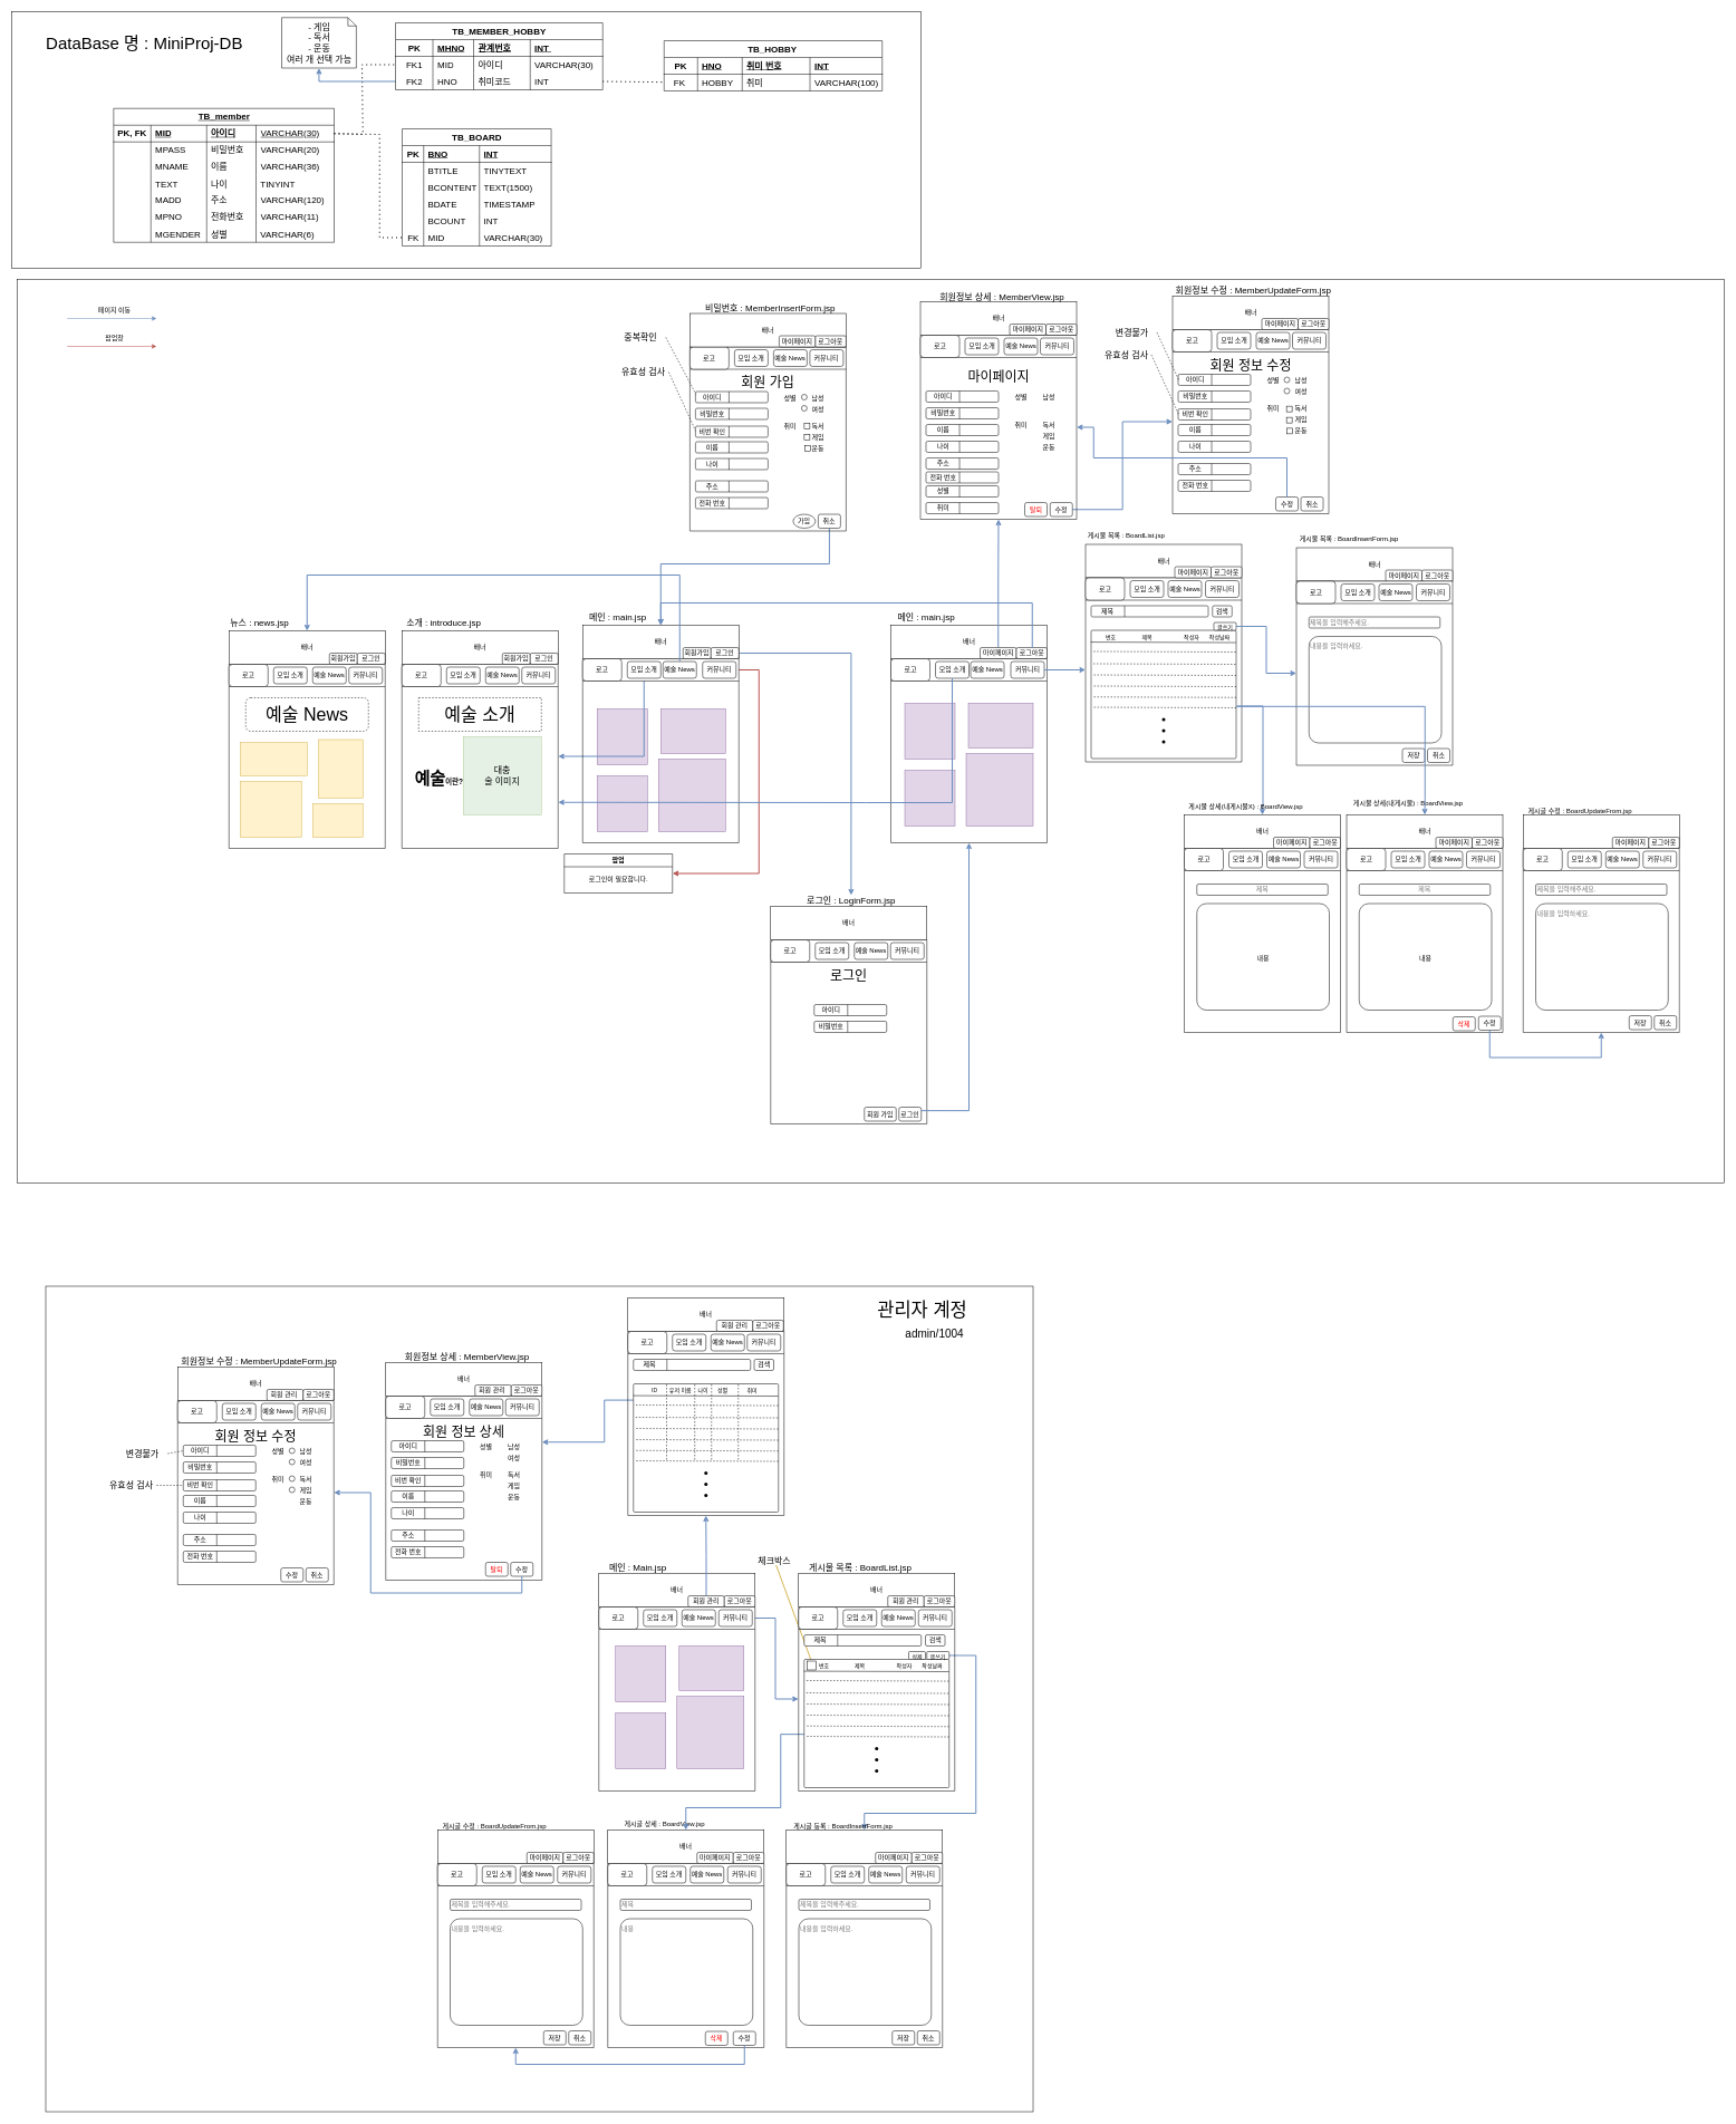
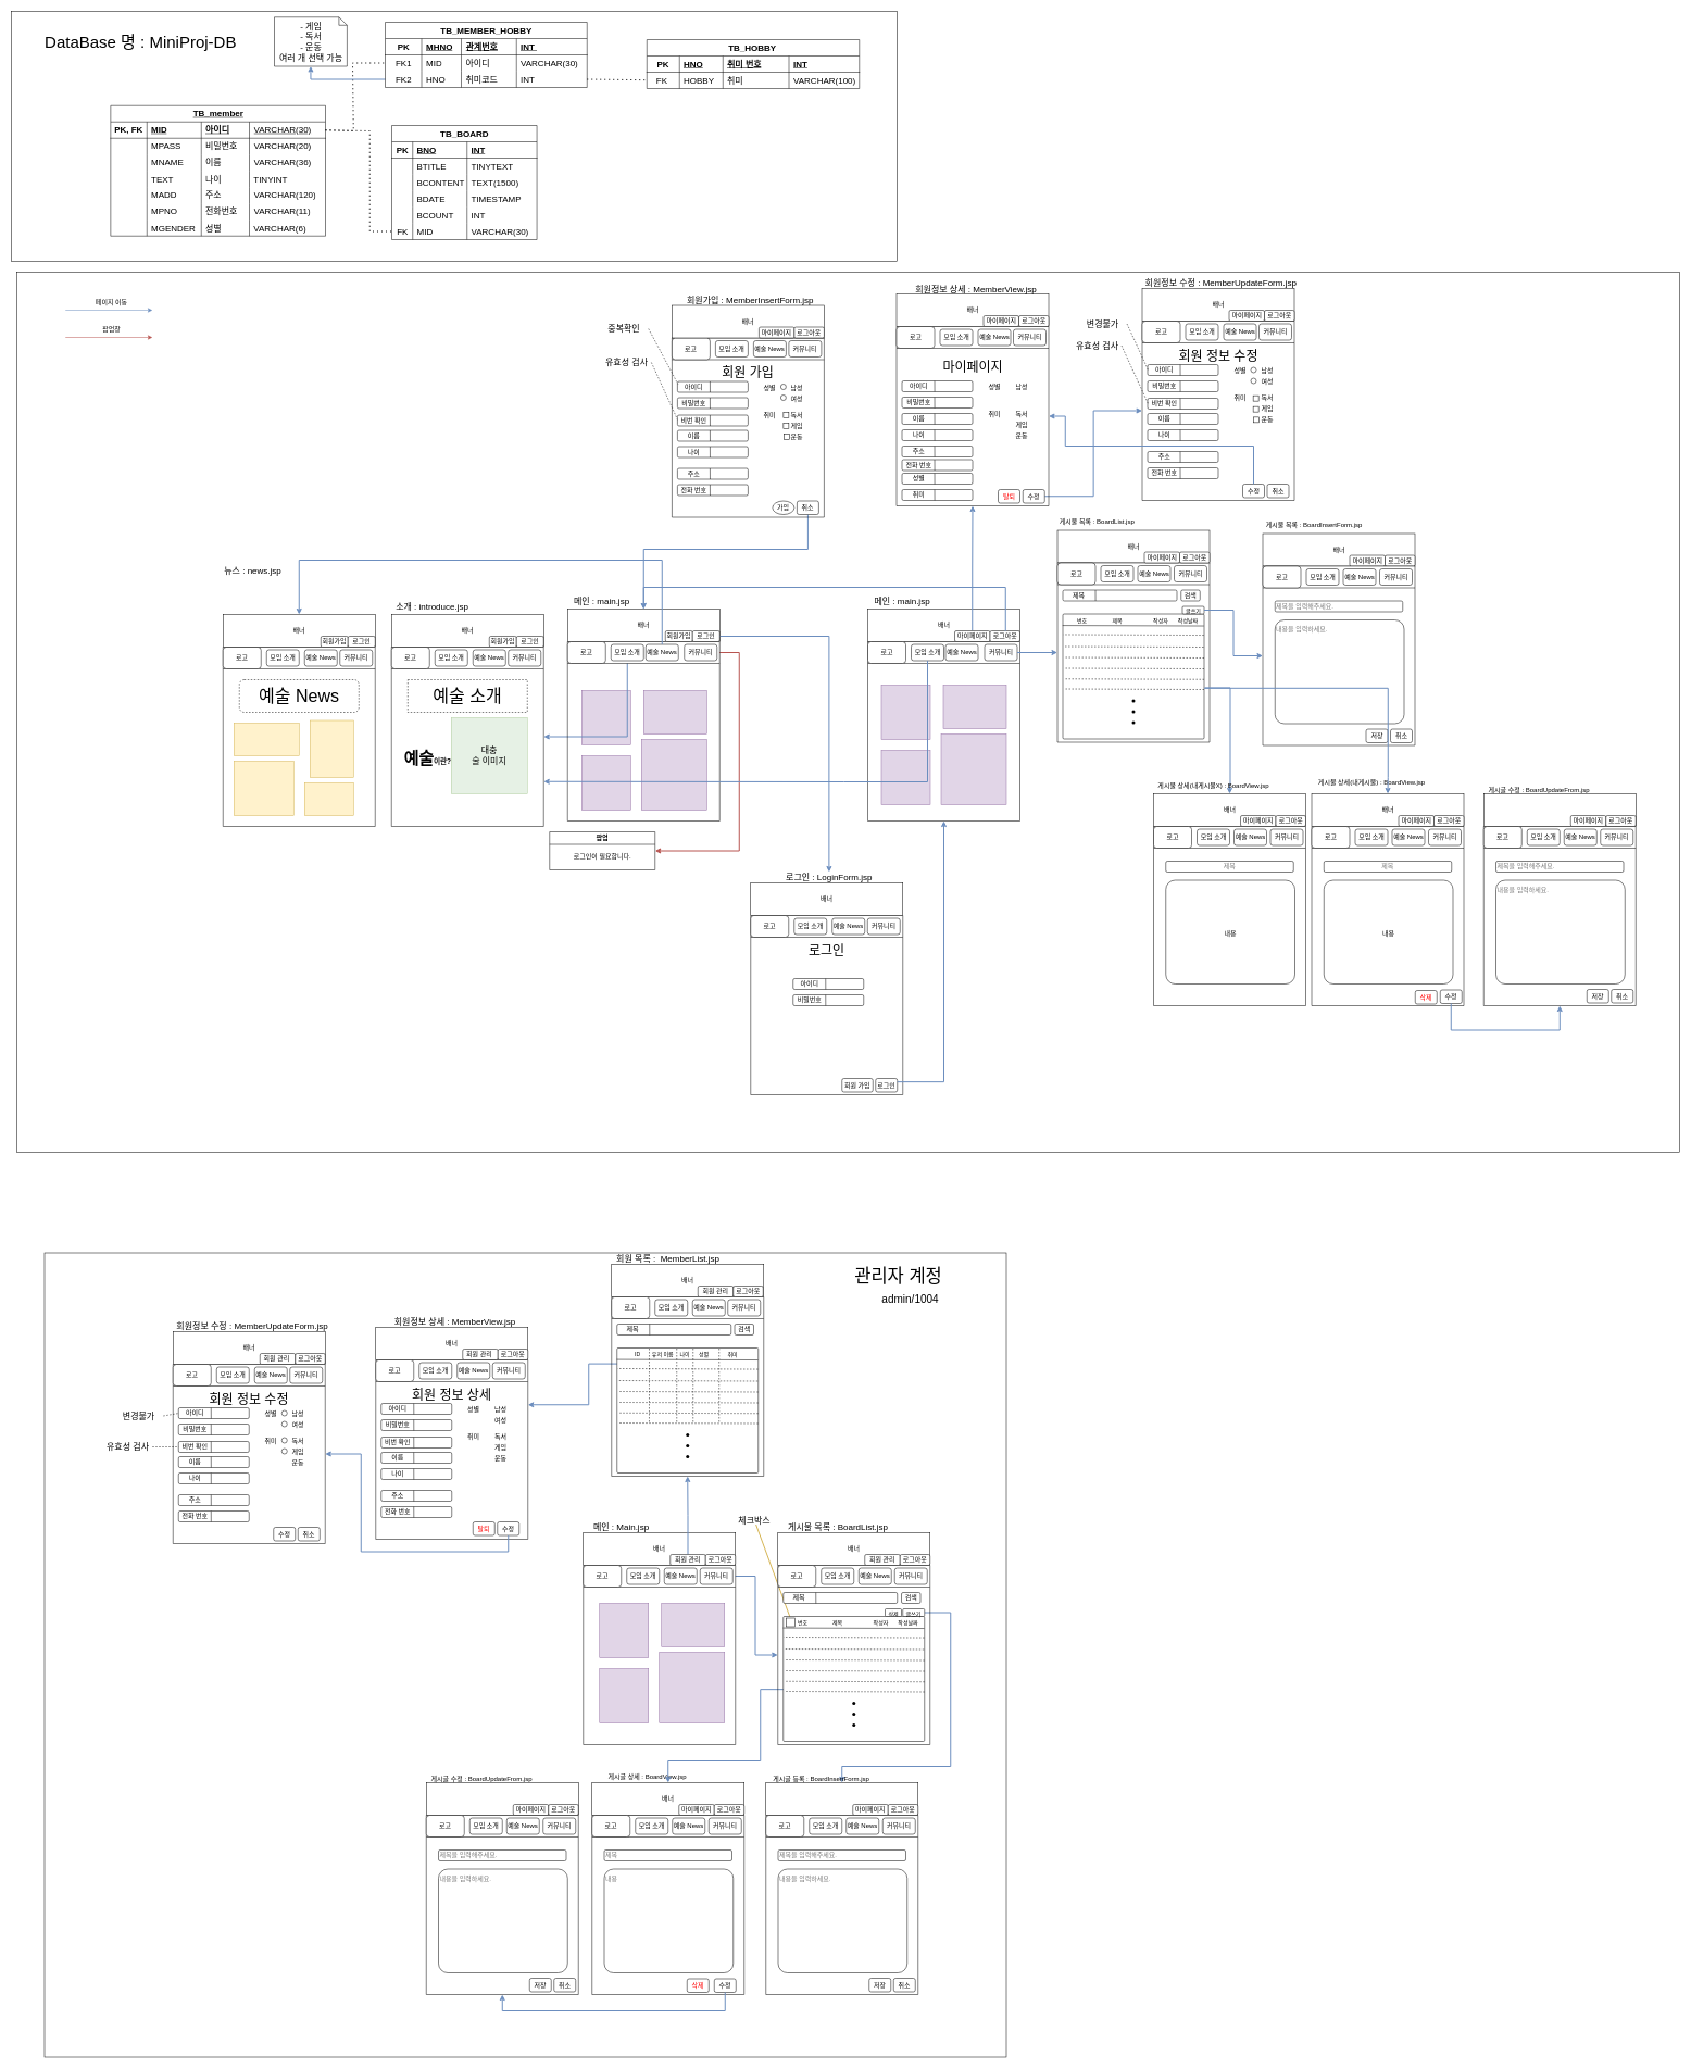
- <mxCell id="592" value="비밀번호 : MemberInsertForm.jsp" style="text;html=1;align=center;verticalAlign=middle;whiteSpace=wrap;rounded=0;fontFamily=Helvetica;fontSize=16;fontColor=default;" parent="1" vertex="1"><mxGeometry x="1236.25" y="541" width="288.5" height="20" as="geometry" /></mxCell>
+ <mxCell id="592" value="회원가입 : MemberInsertForm.jsp" style="text;html=1;align=center;verticalAlign=middle;whiteSpace=wrap;rounded=0;fontFamily=Helvetica;fontSize=16;fontColor=default;" parent="1" vertex="1"><mxGeometry x="1236.25" y="541" width="288.5" height="20" as="geometry" /></mxCell>
- <mxCell id="172" value="&lt;span style=&quot;font-size: 16px;&quot;&gt;뉴스 : news.jsp&lt;/span&gt;" style="text;html=1;align=center;verticalAlign=middle;whiteSpace=wrap;rounded=0;" parent="1" vertex="1"><mxGeometry x="410" y="1100" width="110" height="30" as="geometry" /></mxCell>
+ <mxCell id="172" value="&lt;span style=&quot;font-size: 16px;&quot;&gt;뉴스 : news.jsp&lt;/span&gt;" style="text;html=1;align=center;verticalAlign=middle;whiteSpace=wrap;rounded=0;" parent="1" vertex="1"><mxGeometry x="410" y="1035" width="110" height="30" as="geometry" /></mxCell>
+ <mxCell id="261" value="회원 목록 :&amp;nbsp; MemberList.jsp" style="text;html=1;align=center;verticalAlign=middle;whiteSpace=wrap;rounded=0;fontFamily=Helvetica;fontSize=16;fontColor=default;container=0;" parent="1" vertex="1"><mxGeometry x="1125" y="2306" width="208" height="20" as="geometry" /></mxCell>
